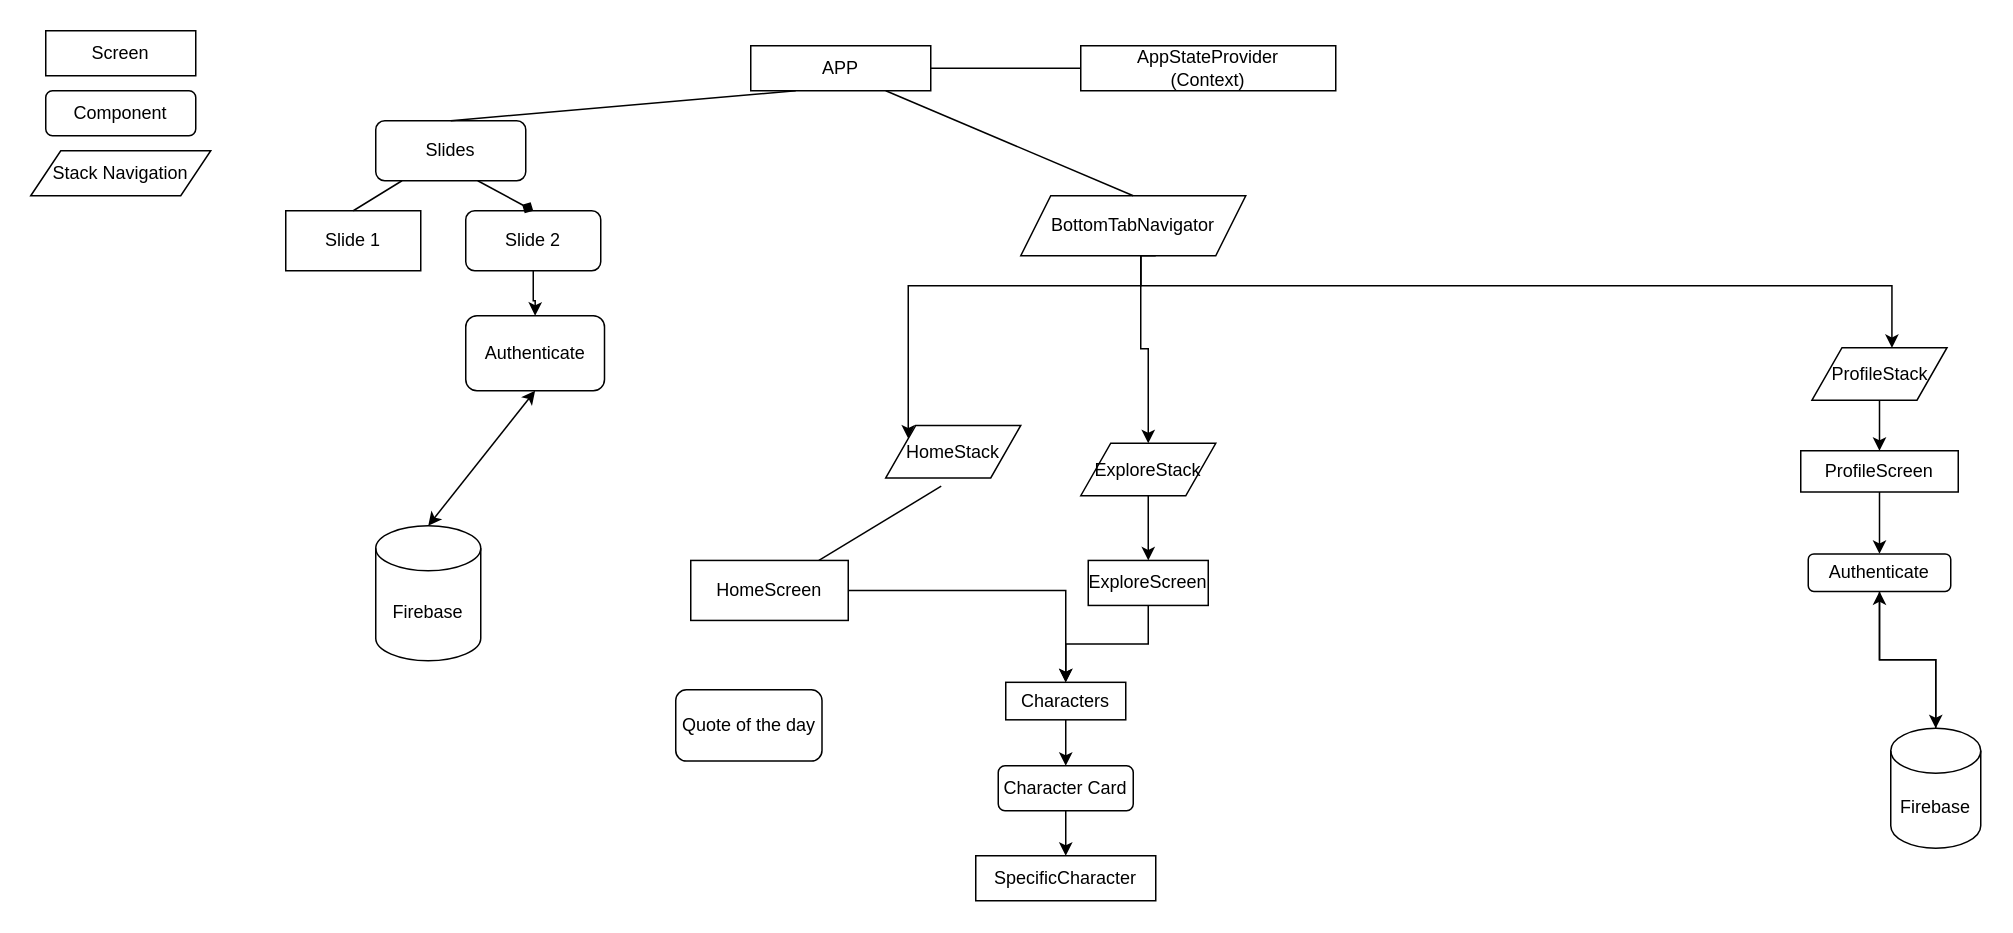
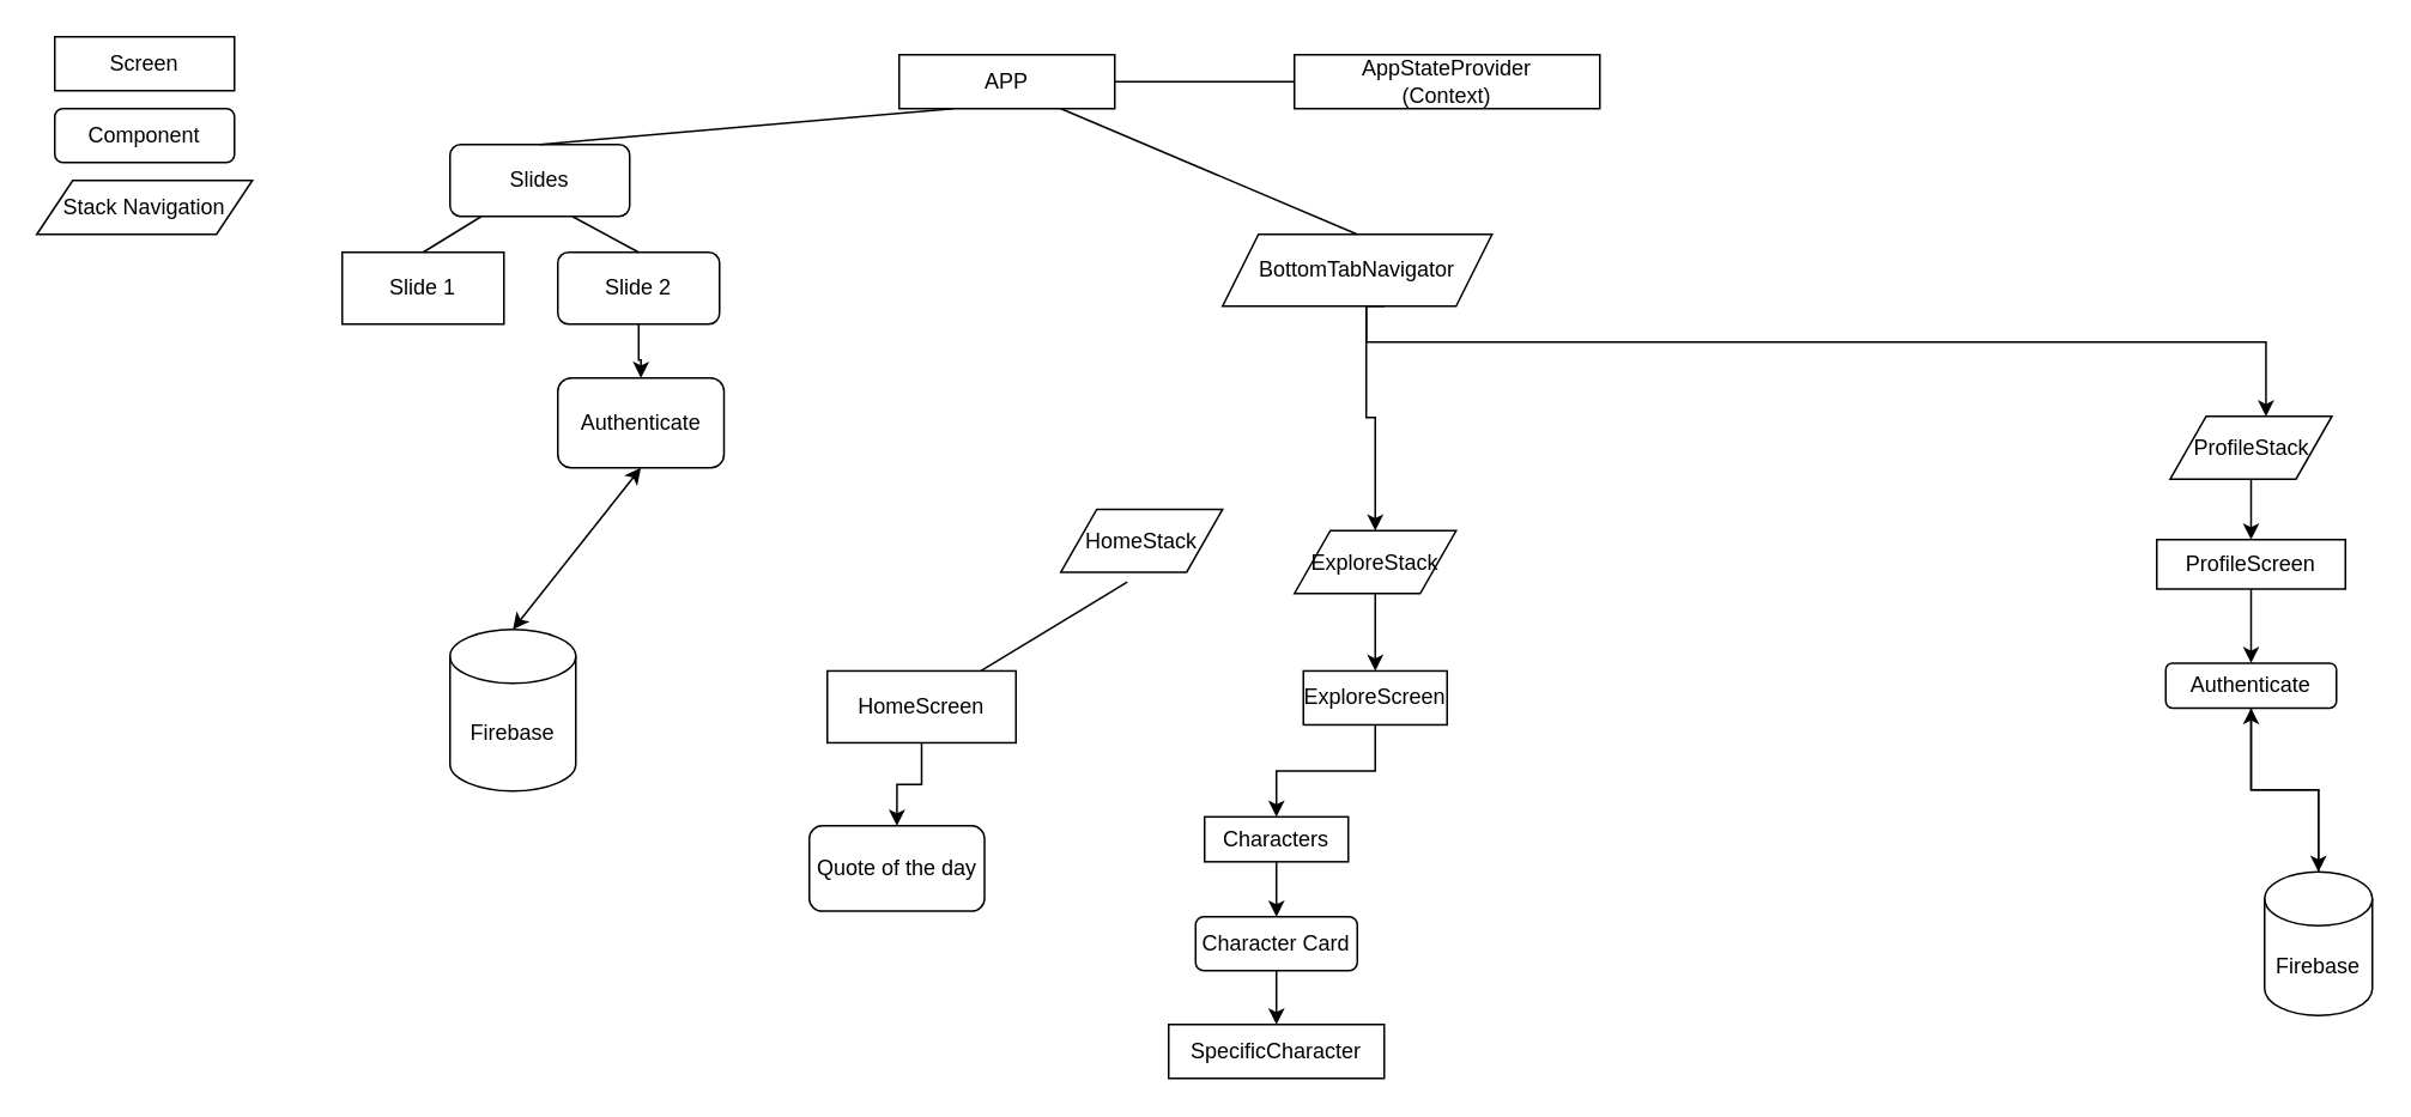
- <mxCell id="16" value="" style="endArrow=diamond;html=1;rounded=0;entryX=0.5;entryY=0;entryDx=0;entryDy=0;exitX=0.68;exitY=1;exitDx=0;exitDy=0;exitPerimeter=0;" edge="1" parent="1" source="3" target="14"><mxGeometry width="50" height="50" relative="1" as="geometry"><mxPoint x="480" y="260" as="sourcePoint" /><mxPoint x="530" y="210" as="targetPoint" /></mxGeometry></mxCell>
+ <mxCell id="16" value="" style="endArrow=none;html=1;rounded=0;entryX=0.5;entryY=0;entryDx=0;entryDy=0;exitX=0.68;exitY=1;exitDx=0;exitDy=0;exitPerimeter=0;" edge="1" parent="1" source="3" target="14"><mxGeometry width="50" height="50" relative="1" as="geometry"><mxPoint x="480" y="260" as="sourcePoint" /><mxPoint x="530" y="210" as="targetPoint" /></mxGeometry></mxCell>
- <mxCell id="4" value="" style="edgeStyle=orthogonalEdgeStyle;rounded=0;orthogonalLoop=1;jettySize=auto;html=1;" edge="1" parent="1" source="7" target="22"><mxGeometry relative="1" as="geometry"><Array as="points"><mxPoint x="760" y="190" /><mxPoint x="605" y="190" /><mxPoint x="605" y="301" /></Array></mxGeometry></mxCell>
- <mxCell id="28" value="" style="edgeStyle=orthogonalEdgeStyle;rounded=0;orthogonalLoop=1;jettySize=auto;html=1;" edge="1" parent="1" source="29" target="34"><mxGeometry relative="1" as="geometry"><mxPoint x="473.714" y="455.63" as="targetPoint" /></mxGeometry></mxCell>
+ <mxCell id="28" value="" style="edgeStyle=orthogonalEdgeStyle;rounded=0;orthogonalLoop=1;jettySize=auto;html=1;entryX=0.5;entryY=0;entryDx=0;entryDy=0;" edge="1" parent="1" source="29" target="36"><mxGeometry relative="1" as="geometry"><mxPoint x="473.714" y="455.63" as="targetPoint" /></mxGeometry></mxCell>
